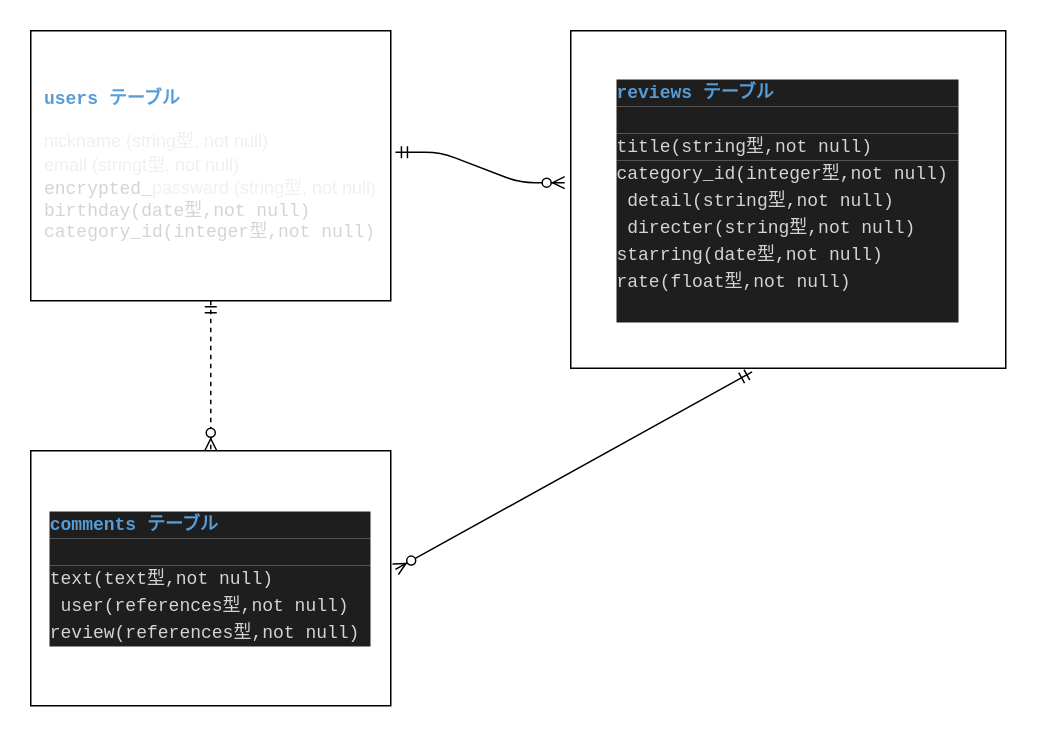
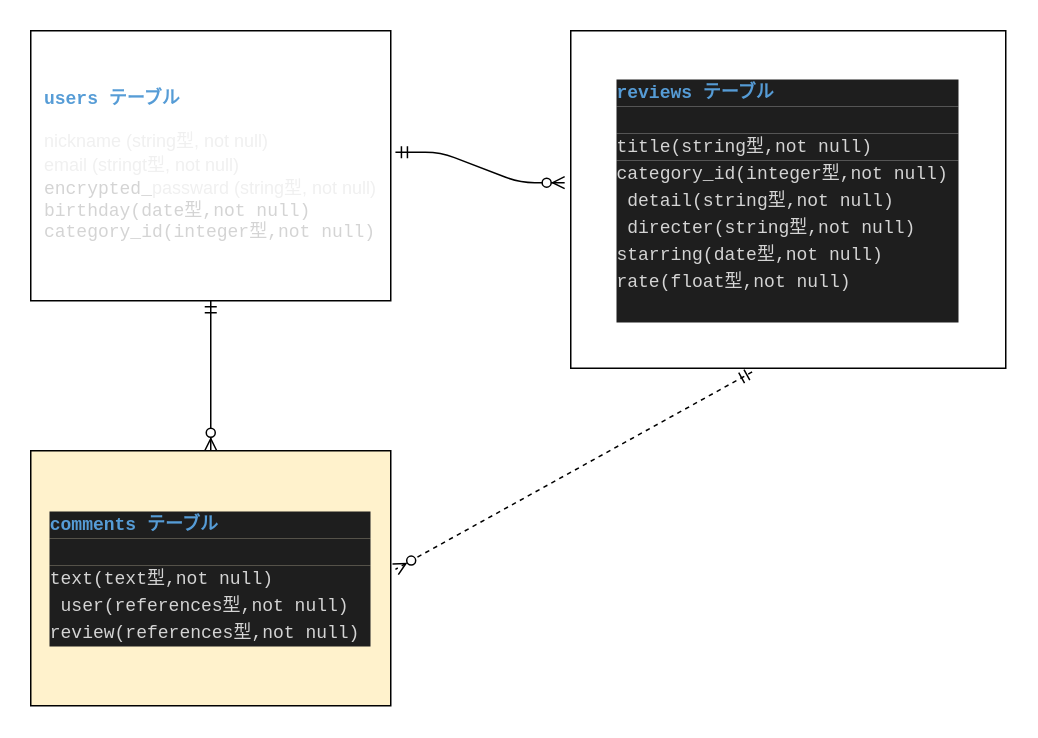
- <mxCell id="6" value="" style="fontSize=12;html=1;endArrow=ERzeroToMany;startArrow=ERmandOne;exitX=0.5;exitY=1;exitDx=0;exitDy=0;entryX=0.5;entryY=0;entryDx=0;entryDy=0;dashed=1;" edge="1" parent="1" source="2" target="4"><mxGeometry width="100" height="100" relative="1" as="geometry"><mxPoint x="240" y="330" as="sourcePoint" /><mxPoint x="340" y="230" as="targetPoint" /></mxGeometry></mxCell>
+ <mxCell id="6" value="" style="fontSize=12;html=1;endArrow=ERzeroToMany;startArrow=ERmandOne;exitX=0.5;exitY=1;exitDx=0;exitDy=0;entryX=0.5;entryY=0;entryDx=0;entryDy=0;" edge="1" parent="1" source="2" target="4"><mxGeometry width="100" height="100" relative="1" as="geometry"><mxPoint x="240" y="330" as="sourcePoint" /><mxPoint x="340" y="230" as="targetPoint" /></mxGeometry></mxCell>
- <mxCell id="7" value="" style="fontSize=12;html=1;endArrow=ERzeroToMany;startArrow=ERmandOne;exitX=0.417;exitY=1.011;exitDx=0;exitDy=0;exitPerimeter=0;entryX=1.013;entryY=0.465;entryDx=0;entryDy=0;entryPerimeter=0;" edge="1" parent="1" source="3" target="4"><mxGeometry width="100" height="100" relative="1" as="geometry"><mxPoint x="240" y="330" as="sourcePoint" /><mxPoint x="340" y="230" as="targetPoint" /></mxGeometry></mxCell>
+ <mxCell id="7" value="" style="fontSize=12;html=1;endArrow=ERzeroToMany;startArrow=ERmandOne;exitX=0.417;exitY=1.011;exitDx=0;exitDy=0;exitPerimeter=0;entryX=1.013;entryY=0.465;entryDx=0;entryDy=0;entryPerimeter=0;dashed=1;" edge="1" parent="1" source="3" target="4"><mxGeometry width="100" height="100" relative="1" as="geometry"><mxPoint x="240" y="330" as="sourcePoint" /><mxPoint x="340" y="230" as="targetPoint" /></mxGeometry></mxCell>
- <mxCell id="4" value="&lt;div style=&quot;text-align: left ; color: rgb(212 , 212 , 212) ; background-color: rgb(30 , 30 , 30) ; font-family: &amp;#34;menlo&amp;#34; , &amp;#34;monaco&amp;#34; , &amp;#34;courier new&amp;#34; , monospace ; line-height: 18px&quot;&gt;&lt;span style=&quot;color: rgb(86 , 156 , 214) ; font-weight: bold&quot;&gt;comments テーブル&lt;/span&gt;&lt;/div&gt;&lt;div style=&quot;text-align: left ; color: rgb(212 , 212 , 212) ; background-color: rgb(30 , 30 , 30) ; font-family: &amp;#34;menlo&amp;#34; , &amp;#34;monaco&amp;#34; , &amp;#34;courier new&amp;#34; , monospace ; line-height: 18px&quot;&gt;&lt;span style=&quot;color: rgb(86 , 156 , 214) ; font-weight: bold&quot;&gt;&lt;br&gt;&lt;/span&gt;&lt;/div&gt;&lt;div style=&quot;text-align: left ; color: rgb(212 , 212 , 212) ; background-color: rgb(30 , 30 , 30) ; font-family: &amp;#34;menlo&amp;#34; , &amp;#34;monaco&amp;#34; , &amp;#34;courier new&amp;#34; , monospace ; line-height: 18px&quot;&gt;&lt;div style=&quot;line-height: 18px&quot;&gt;&lt;div&gt;text(text型,not null)&amp;nbsp;&lt;/div&gt;&lt;div&gt;&amp;nbsp;user(references型,not null)&lt;/div&gt;&lt;div&gt;review(references型,not null)&amp;nbsp;&lt;/div&gt;&lt;/div&gt;&lt;/div&gt;" style="rounded=0;whiteSpace=wrap;html=1;" vertex="1" parent="1"><mxGeometry x="20" y="300" width="240" height="170" as="geometry" /></mxCell>
+ <mxCell id="4" value="&lt;div style=&quot;text-align: left ; color: rgb(212 , 212 , 212) ; background-color: rgb(30 , 30 , 30) ; font-family: &amp;#34;menlo&amp;#34; , &amp;#34;monaco&amp;#34; , &amp;#34;courier new&amp;#34; , monospace ; line-height: 18px&quot;&gt;&lt;span style=&quot;color: rgb(86 , 156 , 214) ; font-weight: bold&quot;&gt;comments テーブル&lt;/span&gt;&lt;/div&gt;&lt;div style=&quot;text-align: left ; color: rgb(212 , 212 , 212) ; background-color: rgb(30 , 30 , 30) ; font-family: &amp;#34;menlo&amp;#34; , &amp;#34;monaco&amp;#34; , &amp;#34;courier new&amp;#34; , monospace ; line-height: 18px&quot;&gt;&lt;span style=&quot;color: rgb(86 , 156 , 214) ; font-weight: bold&quot;&gt;&lt;br&gt;&lt;/span&gt;&lt;/div&gt;&lt;div style=&quot;text-align: left ; color: rgb(212 , 212 , 212) ; background-color: rgb(30 , 30 , 30) ; font-family: &amp;#34;menlo&amp;#34; , &amp;#34;monaco&amp;#34; , &amp;#34;courier new&amp;#34; , monospace ; line-height: 18px&quot;&gt;&lt;div style=&quot;line-height: 18px&quot;&gt;&lt;div&gt;text(text型,not null)&amp;nbsp;&lt;/div&gt;&lt;div&gt;&amp;nbsp;user(references型,not null)&lt;/div&gt;&lt;div&gt;review(references型,not null)&amp;nbsp;&lt;/div&gt;&lt;/div&gt;&lt;/div&gt;" style="rounded=0;whiteSpace=wrap;html=1;fillColor=#fff2cc;" vertex="1" parent="1"><mxGeometry x="20" y="300" width="240" height="170" as="geometry" /></mxCell>
